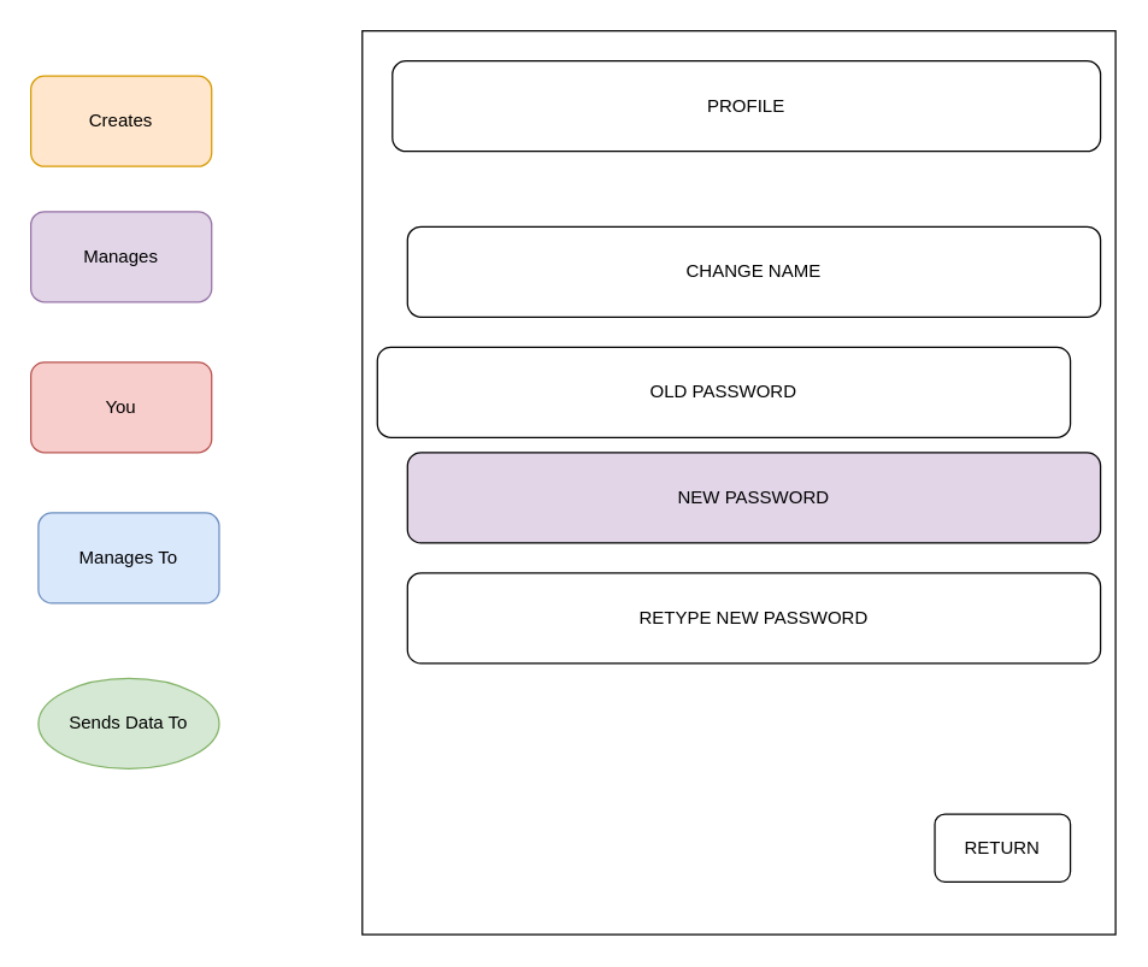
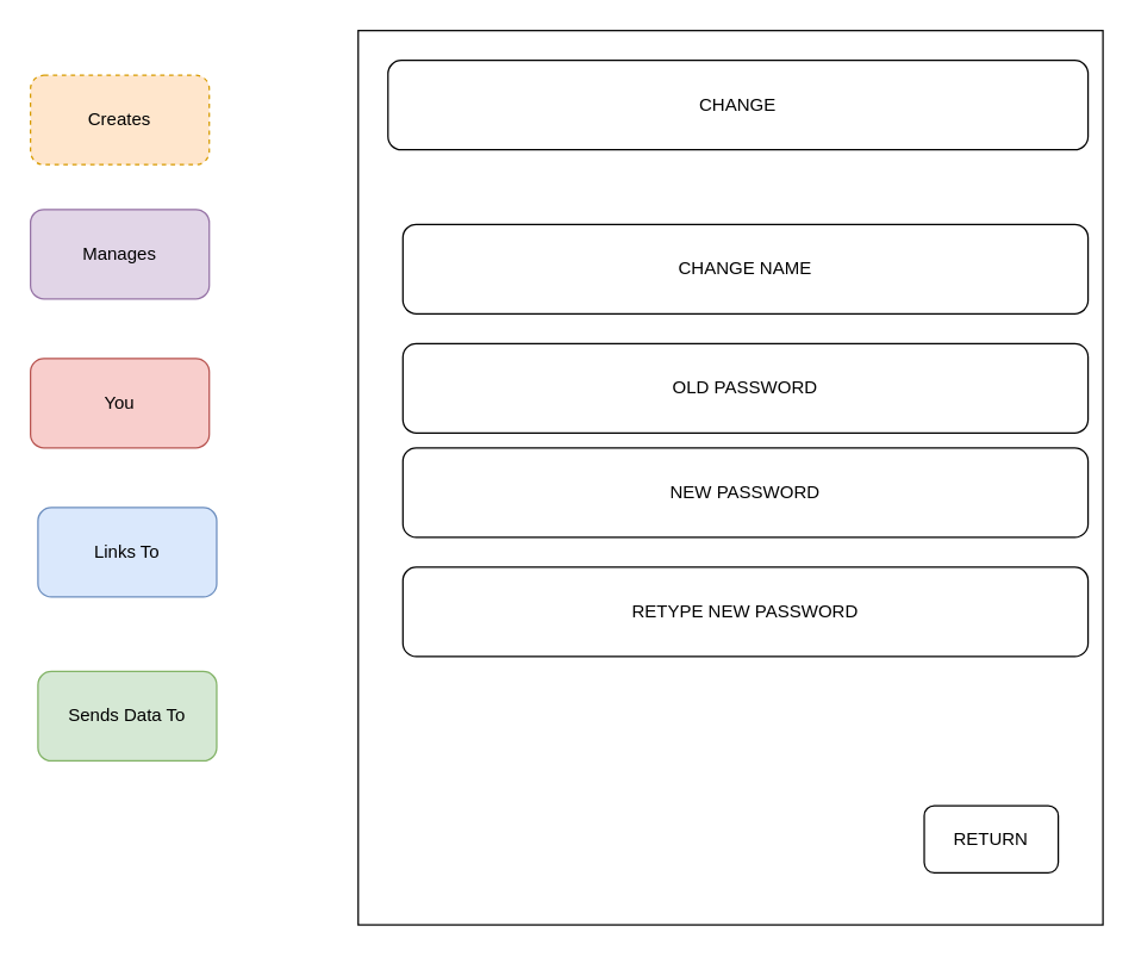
- <mxCell id="8" value="PROFILE" style="rounded=1;whiteSpace=wrap;html=1;" parent="1" vertex="1"><mxGeometry x="260" y="40" width="470" height="60" as="geometry" /></mxCell>
+ <mxCell id="8" value="CHANGE" style="rounded=1;whiteSpace=wrap;html=1;" parent="1" vertex="1"><mxGeometry x="260" y="40" width="470" height="60" as="geometry" /></mxCell>
- <mxCell id="2" value="Creates" style="rounded=1;whiteSpace=wrap;html=1;fillColor=#ffe6cc;strokeColor=#d79b00;" parent="1" vertex="1"><mxGeometry x="20" y="50" width="120" height="60" as="geometry" /></mxCell>
+ <mxCell id="2" value="Creates" style="rounded=1;whiteSpace=wrap;html=1;fillColor=#ffe6cc;strokeColor=#d79b00;dashed=1;" parent="1" vertex="1"><mxGeometry x="20" y="50" width="120" height="60" as="geometry" /></mxCell>
- <mxCell id="11" value="OLD PASSWORD" style="rounded=1;whiteSpace=wrap;html=1;" parent="1" vertex="1"><mxGeometry x="250" y="230" width="460" height="60" as="geometry" /></mxCell>
+ <mxCell id="11" value="OLD PASSWORD" style="rounded=1;whiteSpace=wrap;html=1;" parent="1" vertex="1"><mxGeometry x="270" y="230" width="460" height="60" as="geometry" /></mxCell>
- <mxCell id="12" value="NEW PASSWORD" style="rounded=1;whiteSpace=wrap;html=1;fillColor=#e1d5e7;" parent="1" vertex="1"><mxGeometry x="270" y="300" width="460" height="60" as="geometry" /></mxCell>
+ <mxCell id="12" value="NEW PASSWORD" style="rounded=1;whiteSpace=wrap;html=1;" parent="1" vertex="1"><mxGeometry x="270" y="300" width="460" height="60" as="geometry" /></mxCell>
- <mxCell id="4" value="Manages To" style="rounded=1;whiteSpace=wrap;html=1;fillColor=#dae8fc;strokeColor=#6c8ebf;" parent="1" vertex="1"><mxGeometry x="25" y="340" width="120" height="60" as="geometry" /></mxCell>
+ <mxCell id="4" value="Links To" style="rounded=1;whiteSpace=wrap;html=1;fillColor=#dae8fc;strokeColor=#6c8ebf;" parent="1" vertex="1"><mxGeometry x="25" y="340" width="120" height="60" as="geometry" /></mxCell>
- <mxCell id="3" value="Sends Data To" style="ellipse;whiteSpace=wrap;html=1;fillColor=#d5e8d4;strokeColor=#82b366;" parent="1" vertex="1"><mxGeometry x="25" y="450" width="120" height="60" as="geometry" /></mxCell>
+ <mxCell id="3" value="Sends Data To" style="rounded=1;whiteSpace=wrap;html=1;fillColor=#d5e8d4;strokeColor=#82b366;" parent="1" vertex="1"><mxGeometry x="25" y="450" width="120" height="60" as="geometry" /></mxCell>
